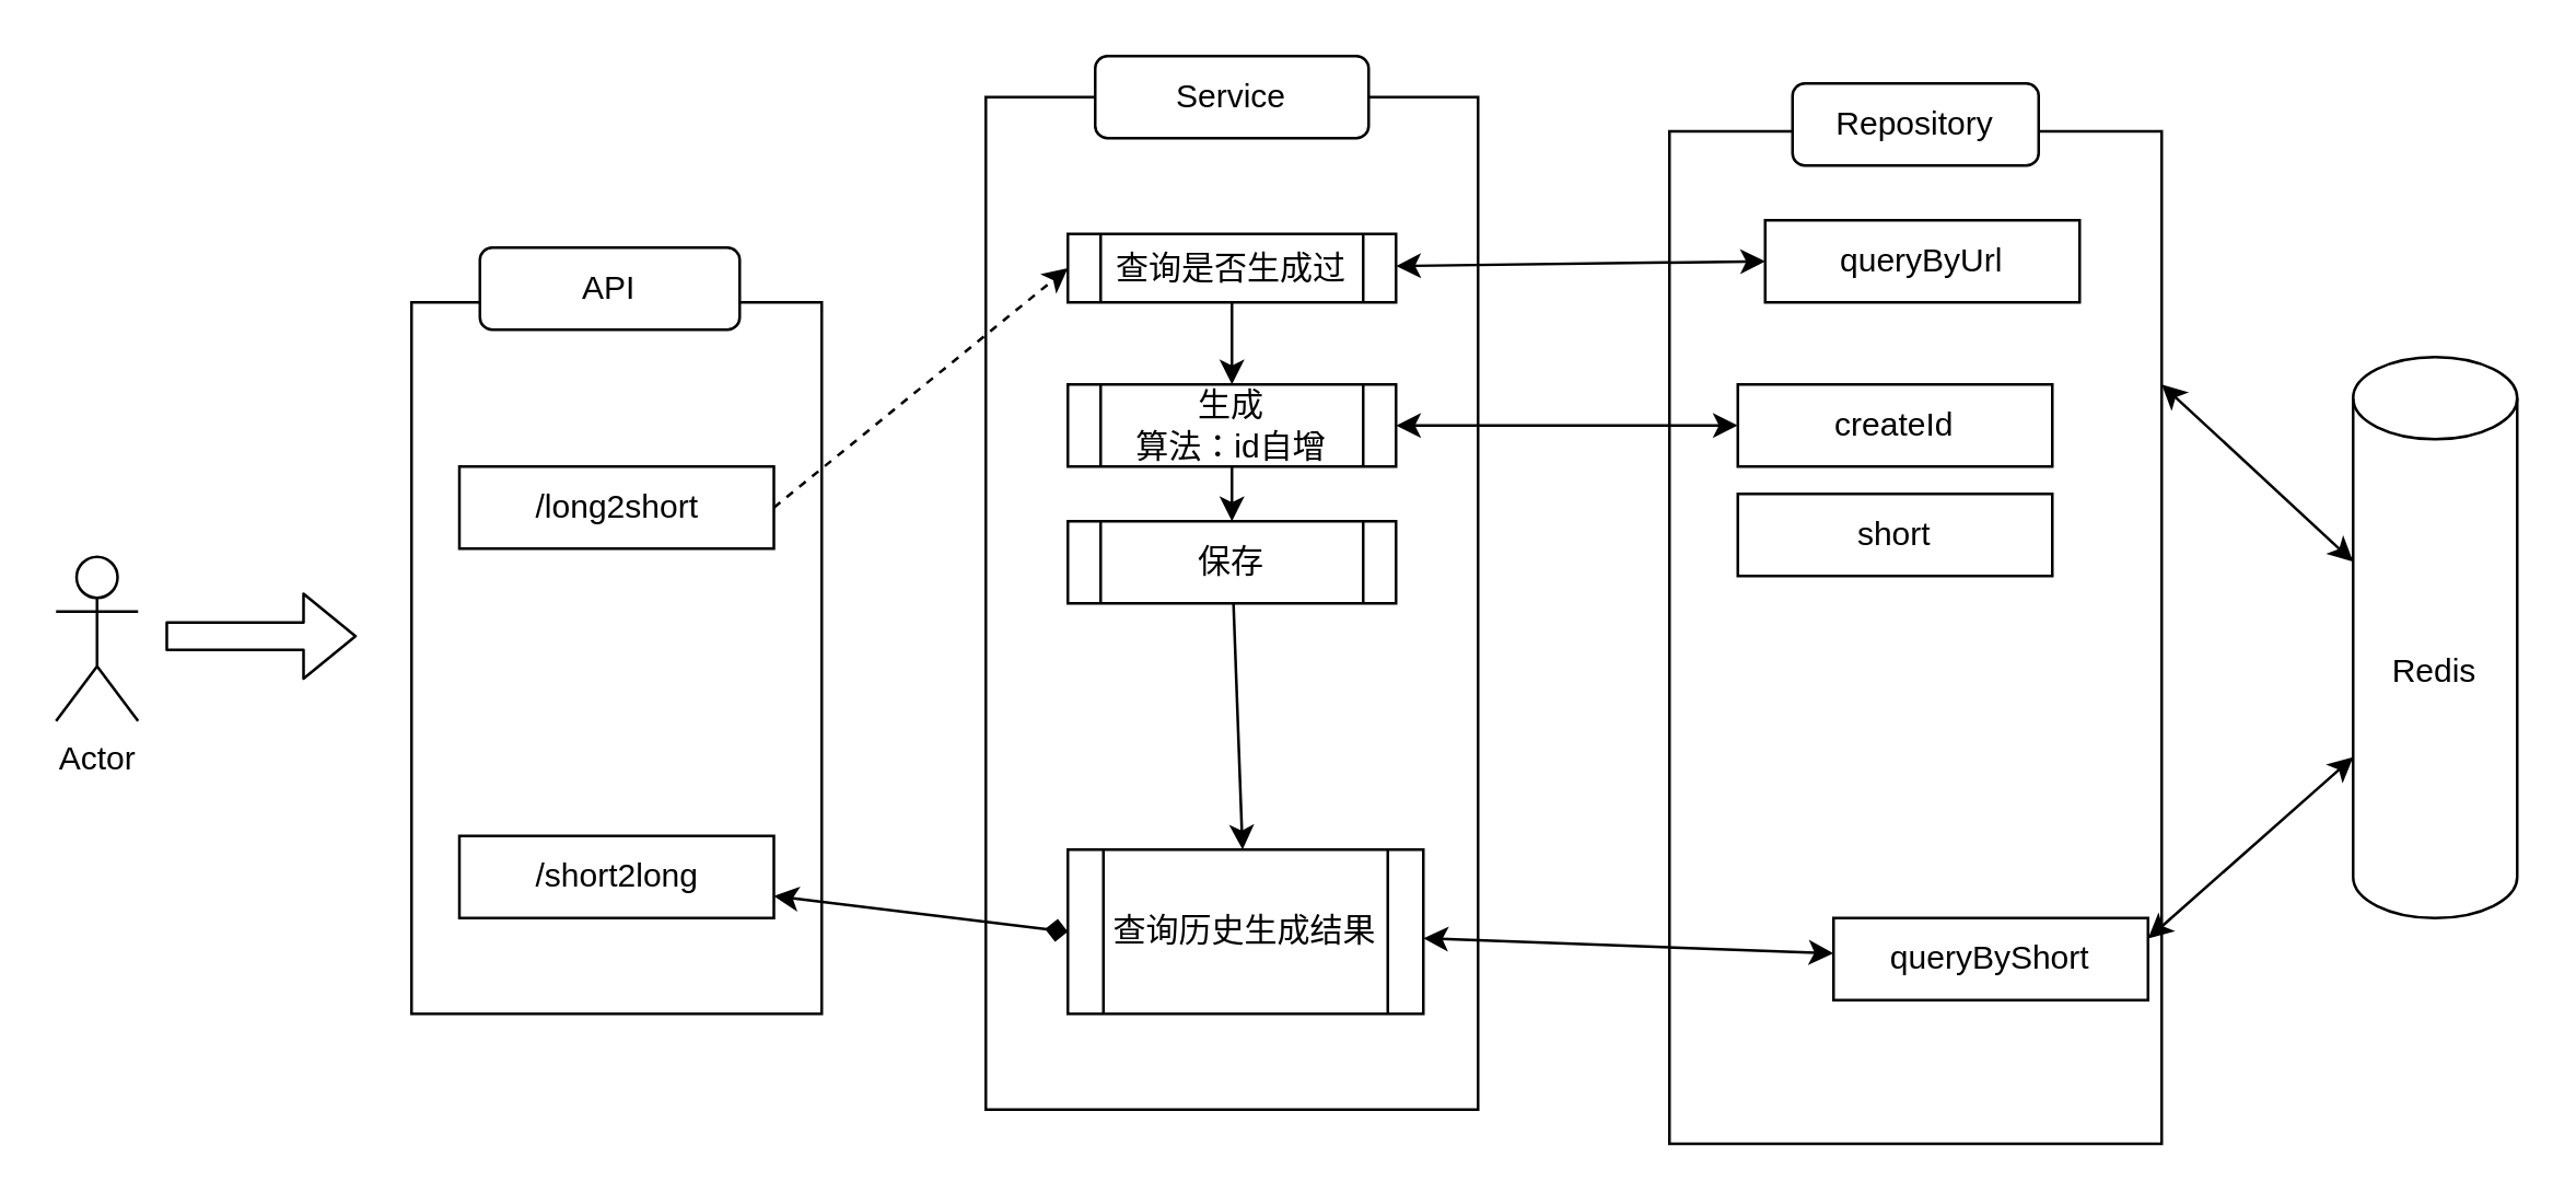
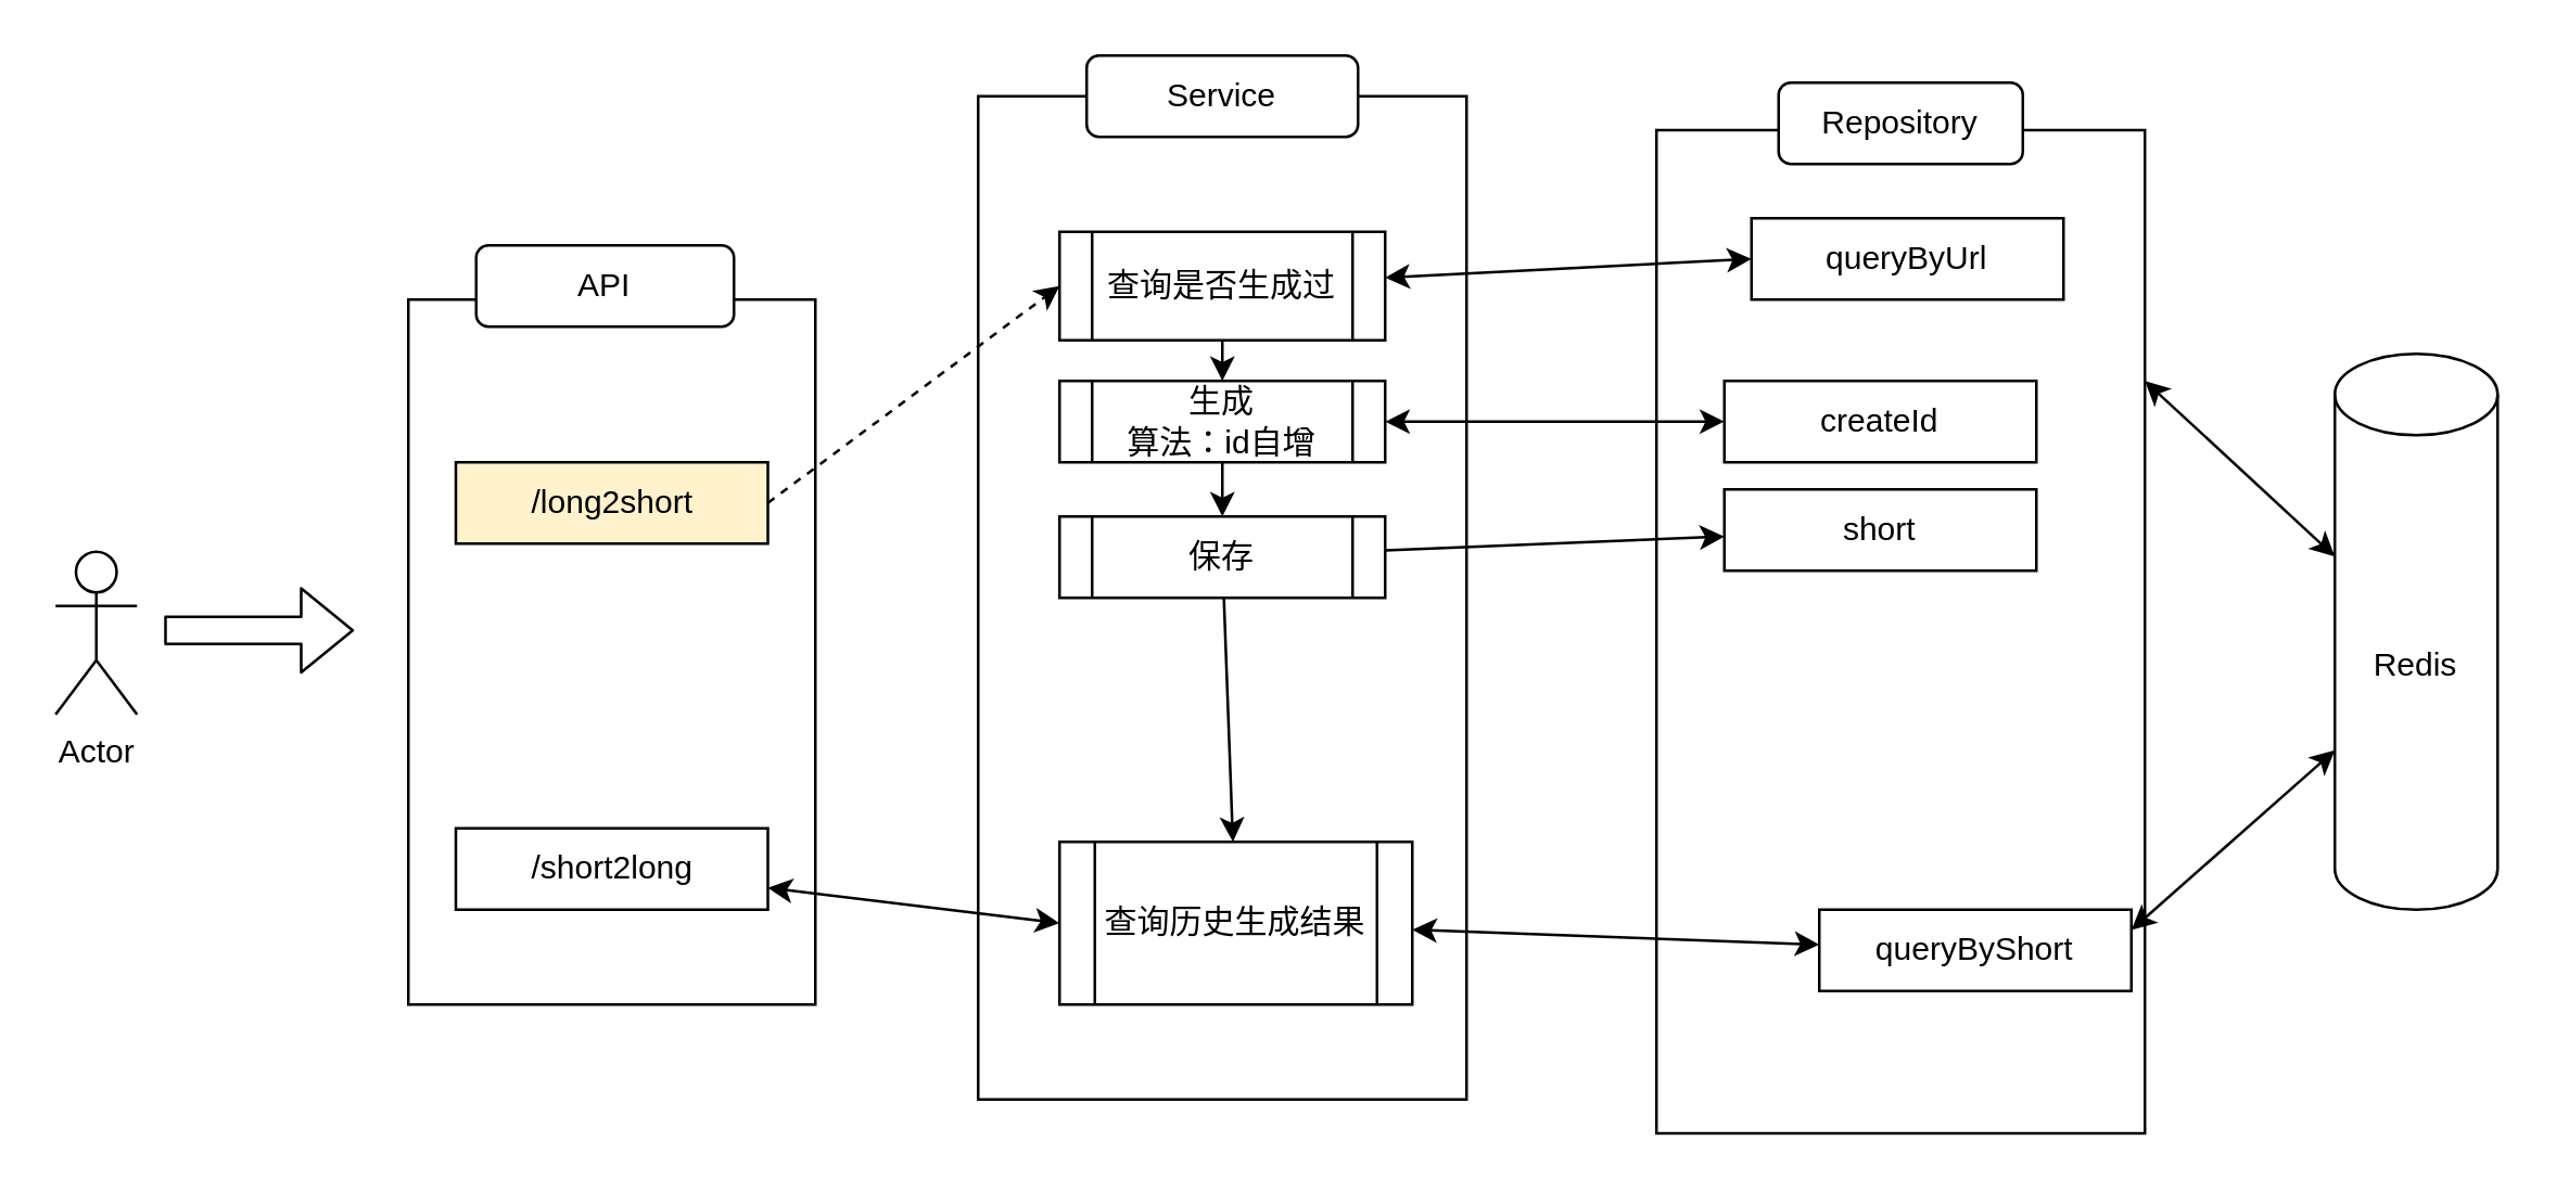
- <mxCell id="10" value="查询是否生成过" style="shape=process;whiteSpace=wrap;html=1;backgroundOutline=1;" parent="1" vertex="1"><mxGeometry x="390" y="85" width="120" height="25" as="geometry" /></mxCell>
+ <mxCell id="10" value="查询是否生成过" style="shape=process;whiteSpace=wrap;html=1;backgroundOutline=1;" parent="1" vertex="1"><mxGeometry x="390" y="85" width="120" height="40" as="geometry" /></mxCell>
- <mxCell id="11" value="/long2short" style="rounded=0;whiteSpace=wrap;html=1;" parent="1" vertex="1"><mxGeometry x="167.5" y="170" width="115" height="30" as="geometry" /></mxCell>
+ <mxCell id="11" value="/long2short" style="rounded=0;whiteSpace=wrap;html=1;fillColor=#fff2cc;" parent="1" vertex="1"><mxGeometry x="167.5" y="170" width="115" height="30" as="geometry" /></mxCell>
+ <mxCell id="26" style="edgeStyle=none;html=1;startArrow=none;startFill=0;" edge="1" parent="1" source="28" target="25"><mxGeometry relative="1" as="geometry" /></mxCell>
- <mxCell id="15" style="edgeStyle=none;html=1;entryX=0;entryY=0.5;entryDx=0;entryDy=0;startArrow=classic;startFill=1;endArrow=diamond;" parent="1" source="16" target="18" edge="1"><mxGeometry relative="1" as="geometry" /></mxCell>
+ <mxCell id="15" style="edgeStyle=none;html=1;entryX=0;entryY=0.5;entryDx=0;entryDy=0;startArrow=classic;startFill=1;" parent="1" source="16" target="18" edge="1"><mxGeometry relative="1" as="geometry" /></mxCell>
